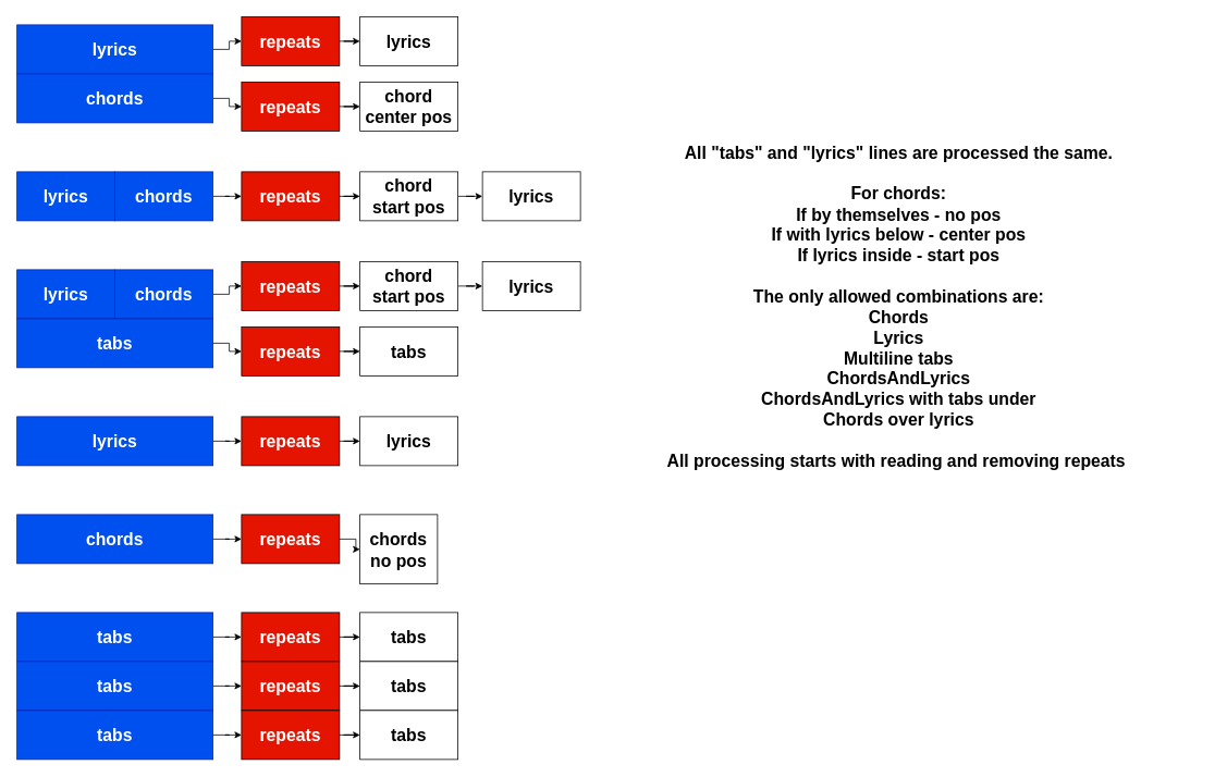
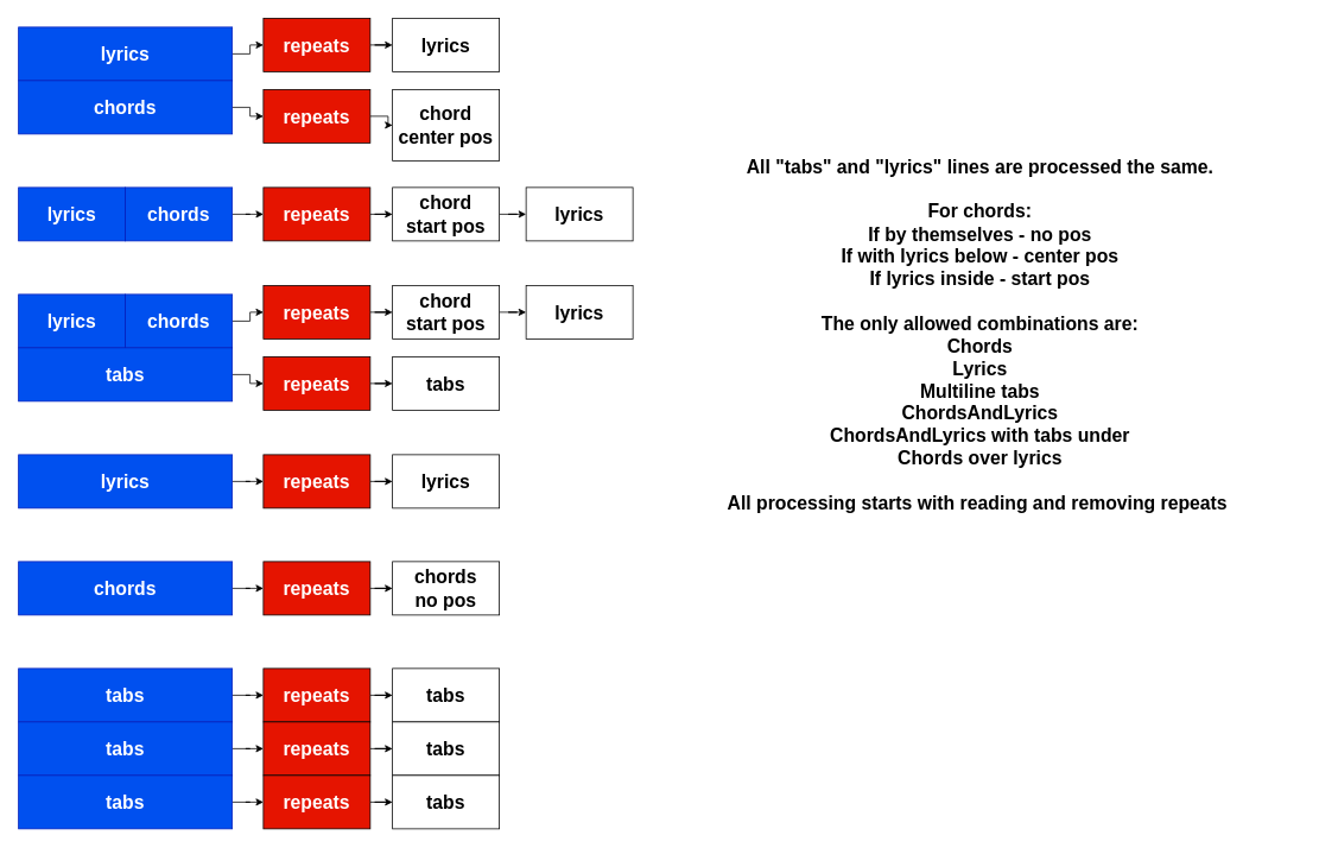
- <mxCell id="17" value="&lt;b&gt;chord&lt;/b&gt;&lt;div&gt;&lt;b&gt;center pos&lt;/b&gt;&lt;/div&gt;" style="rounded=0;whiteSpace=wrap;html=1;fontSize=21;" vertex="1" parent="1"><mxGeometry x="440" y="100" width="120" height="60" as="geometry" /></mxCell>
+ <mxCell id="17" value="&lt;b&gt;chord&lt;/b&gt;&lt;div&gt;&lt;b&gt;center pos&lt;/b&gt;&lt;/div&gt;" style="rounded=0;whiteSpace=wrap;html=1;fontSize=21;" vertex="1" parent="1"><mxGeometry x="440" y="100" width="120" height="80" as="geometry" /></mxCell>
- <mxCell id="40" value="&lt;b&gt;chords&lt;/b&gt;&lt;div&gt;&lt;div&gt;&lt;b&gt;no pos&lt;/b&gt;&lt;/div&gt;&lt;/div&gt;" style="rounded=0;whiteSpace=wrap;html=1;fontSize=21;" vertex="1" parent="1"><mxGeometry x="440" y="630" width="95" height="85" as="geometry" /></mxCell>
+ <mxCell id="40" value="&lt;b&gt;chords&lt;/b&gt;&lt;div&gt;&lt;div&gt;&lt;b&gt;no pos&lt;/b&gt;&lt;/div&gt;&lt;/div&gt;" style="rounded=0;whiteSpace=wrap;html=1;fontSize=21;" vertex="1" parent="1"><mxGeometry x="440" y="630" width="120" height="60" as="geometry" /></mxCell>
